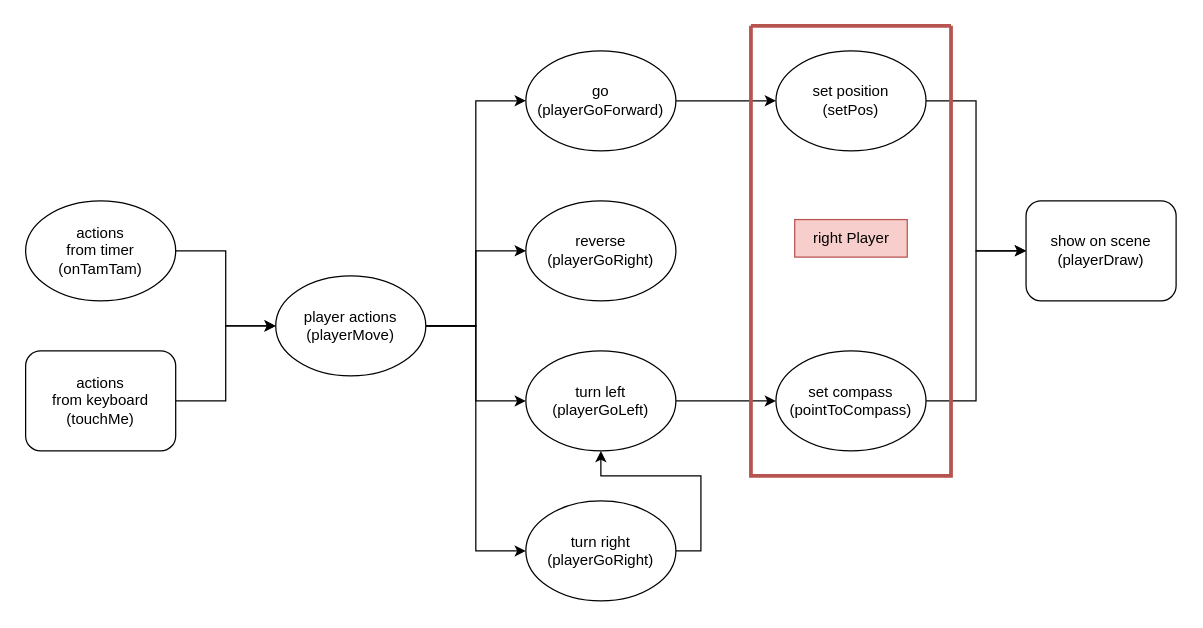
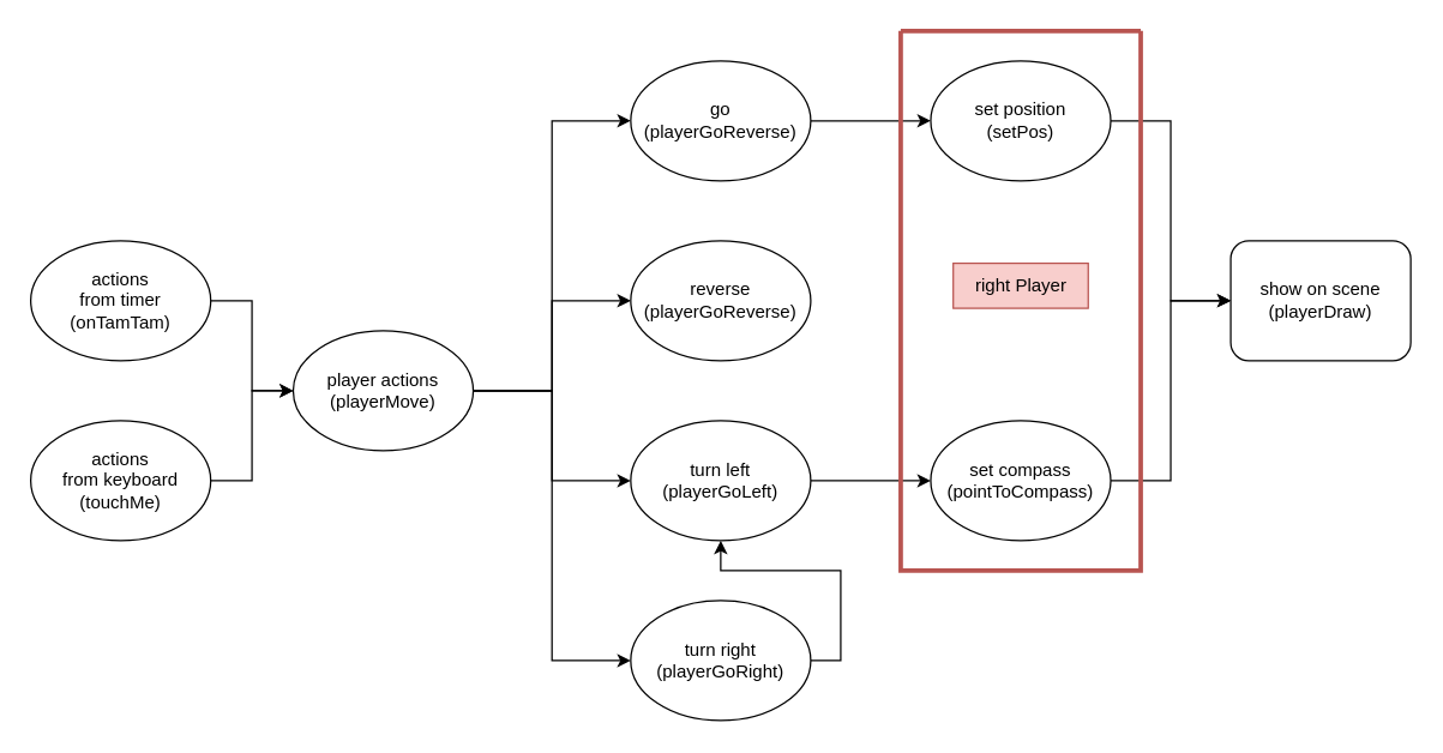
- <mxCell id="12" value="go&lt;br&gt;(playerGoForward)" style="ellipse;whiteSpace=wrap;html=1;" vertex="1" parent="1"><mxGeometry x="420" y="40" width="120" height="80" as="geometry" /></mxCell>
+ <mxCell id="12" value="go&lt;br&gt;(playerGoReverse)" style="ellipse;whiteSpace=wrap;html=1;" vertex="1" parent="1"><mxGeometry x="420" y="40" width="120" height="80" as="geometry" /></mxCell>
- <mxCell id="13" value="reverse&lt;br&gt;(playerGoRight)" style="ellipse;whiteSpace=wrap;html=1;" vertex="1" parent="1"><mxGeometry x="420" y="160" width="120" height="80" as="geometry" /></mxCell>
+ <mxCell id="13" value="reverse&lt;br&gt;(playerGoReverse)" style="ellipse;whiteSpace=wrap;html=1;" vertex="1" parent="1"><mxGeometry x="420" y="160" width="120" height="80" as="geometry" /></mxCell>
- <mxCell id="10" value="player actions&lt;br&gt;(playerMove)" style="ellipse;whiteSpace=wrap;html=1;" vertex="1" parent="1"><mxGeometry x="220" y="220" width="120" height="80" as="geometry" /></mxCell>
+ <mxCell id="10" value="player actions&lt;br&gt;(playerMove)" style="ellipse;whiteSpace=wrap;html=1;" vertex="1" parent="1"><mxGeometry x="195" y="220" width="120" height="80" as="geometry" /></mxCell>
- <mxCell id="5" value="actions&lt;br&gt;from keyboard&lt;br&gt;(touchMe)" style="whiteSpace=wrap;html=1;rounded=1;" vertex="1" parent="1"><mxGeometry x="20" y="280" width="120" height="80" as="geometry" /></mxCell>
+ <mxCell id="5" value="actions&lt;br&gt;from keyboard&lt;br&gt;(touchMe)" style="ellipse;whiteSpace=wrap;html=1;" vertex="1" parent="1"><mxGeometry x="20" y="280" width="120" height="80" as="geometry" /></mxCell>
